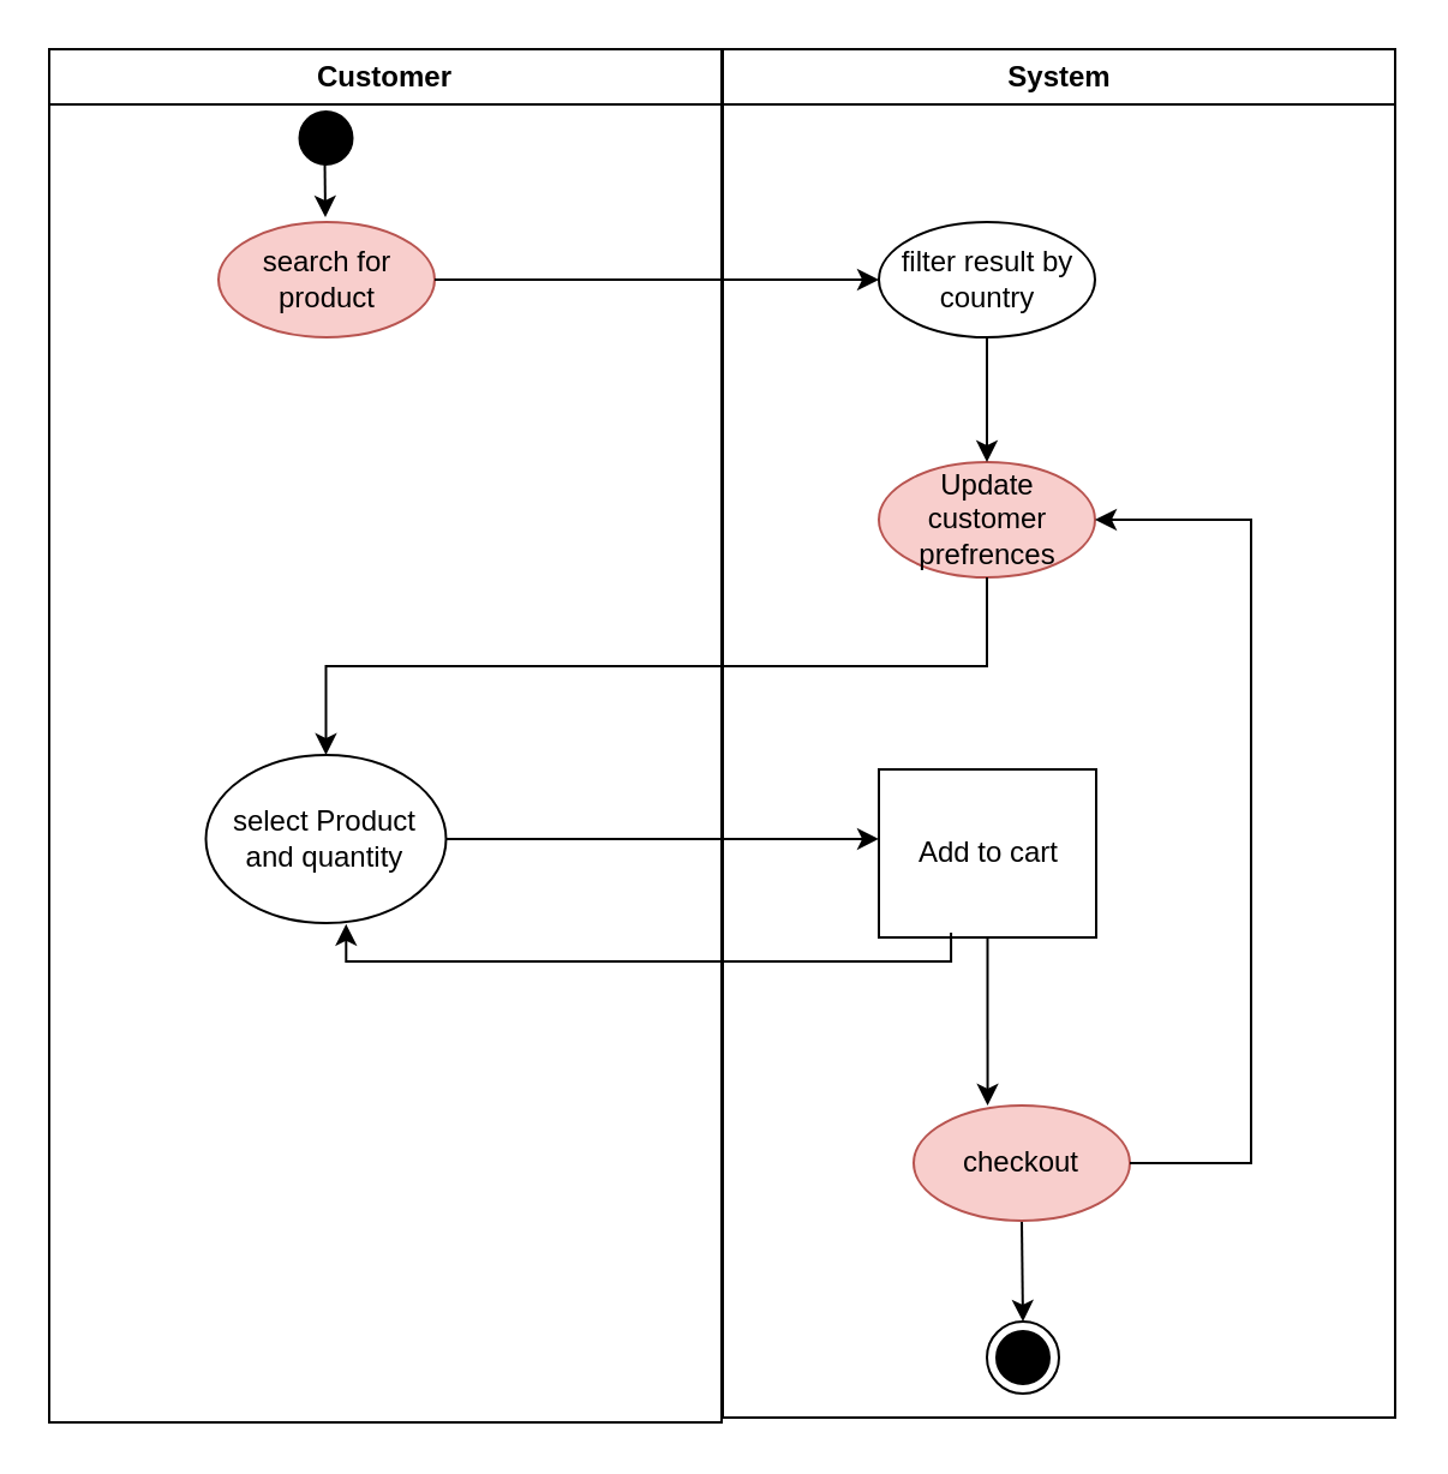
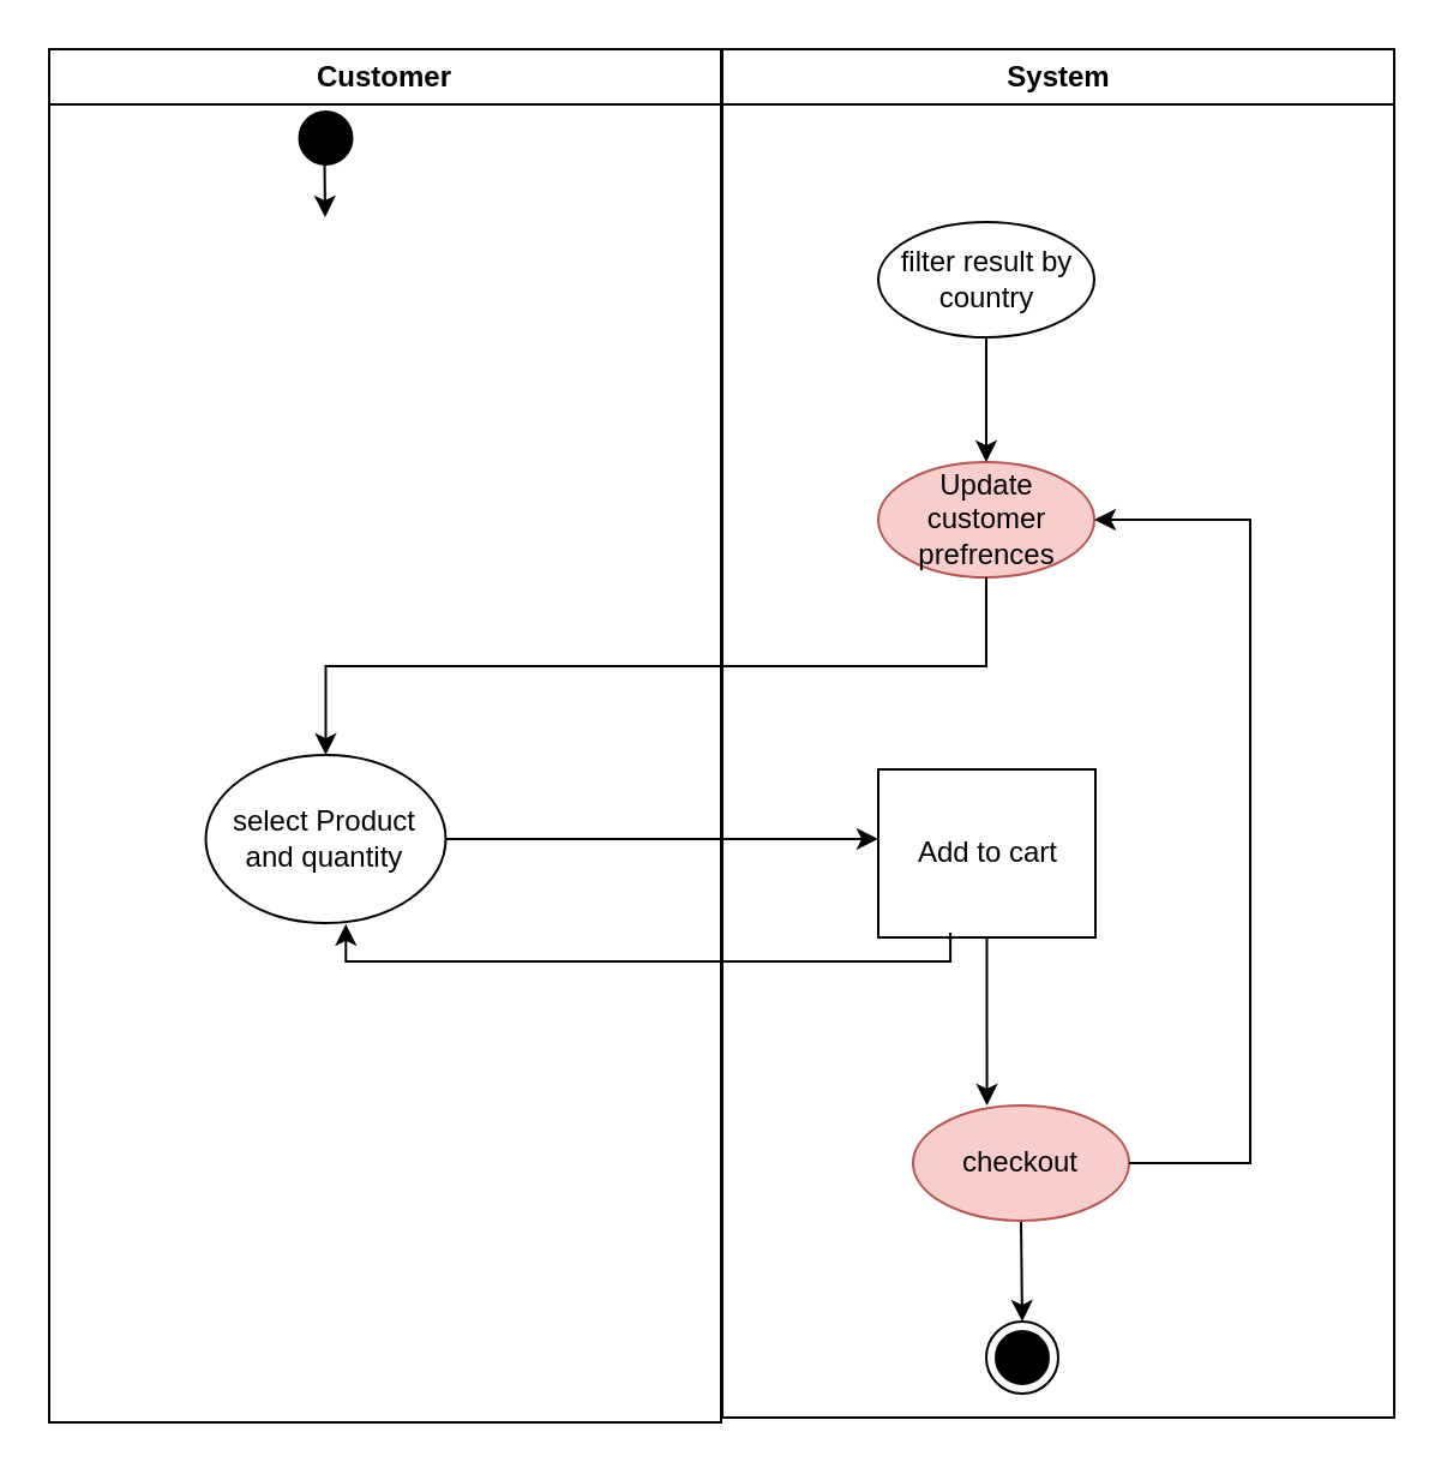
- <mxCell id="4" value="search for product" style="ellipse;whiteSpace=wrap;html=1;strokeColor=#b85450;fillColor=#f8cecc;" parent="2" vertex="1"><mxGeometry x="70.5" y="72" width="90" height="48" as="geometry" /></mxCell>
- <mxCell id="20" value="" style="endArrow=classic;html=1;rounded=0;exitX=1;exitY=0.5;exitDx=0;exitDy=0;" parent="1" source="4" target="14" edge="1"><mxGeometry width="50" height="50" relative="1" as="geometry"><mxPoint x="140" y="170" as="sourcePoint" /><mxPoint x="250" y="150" as="targetPoint" /></mxGeometry></mxCell>
